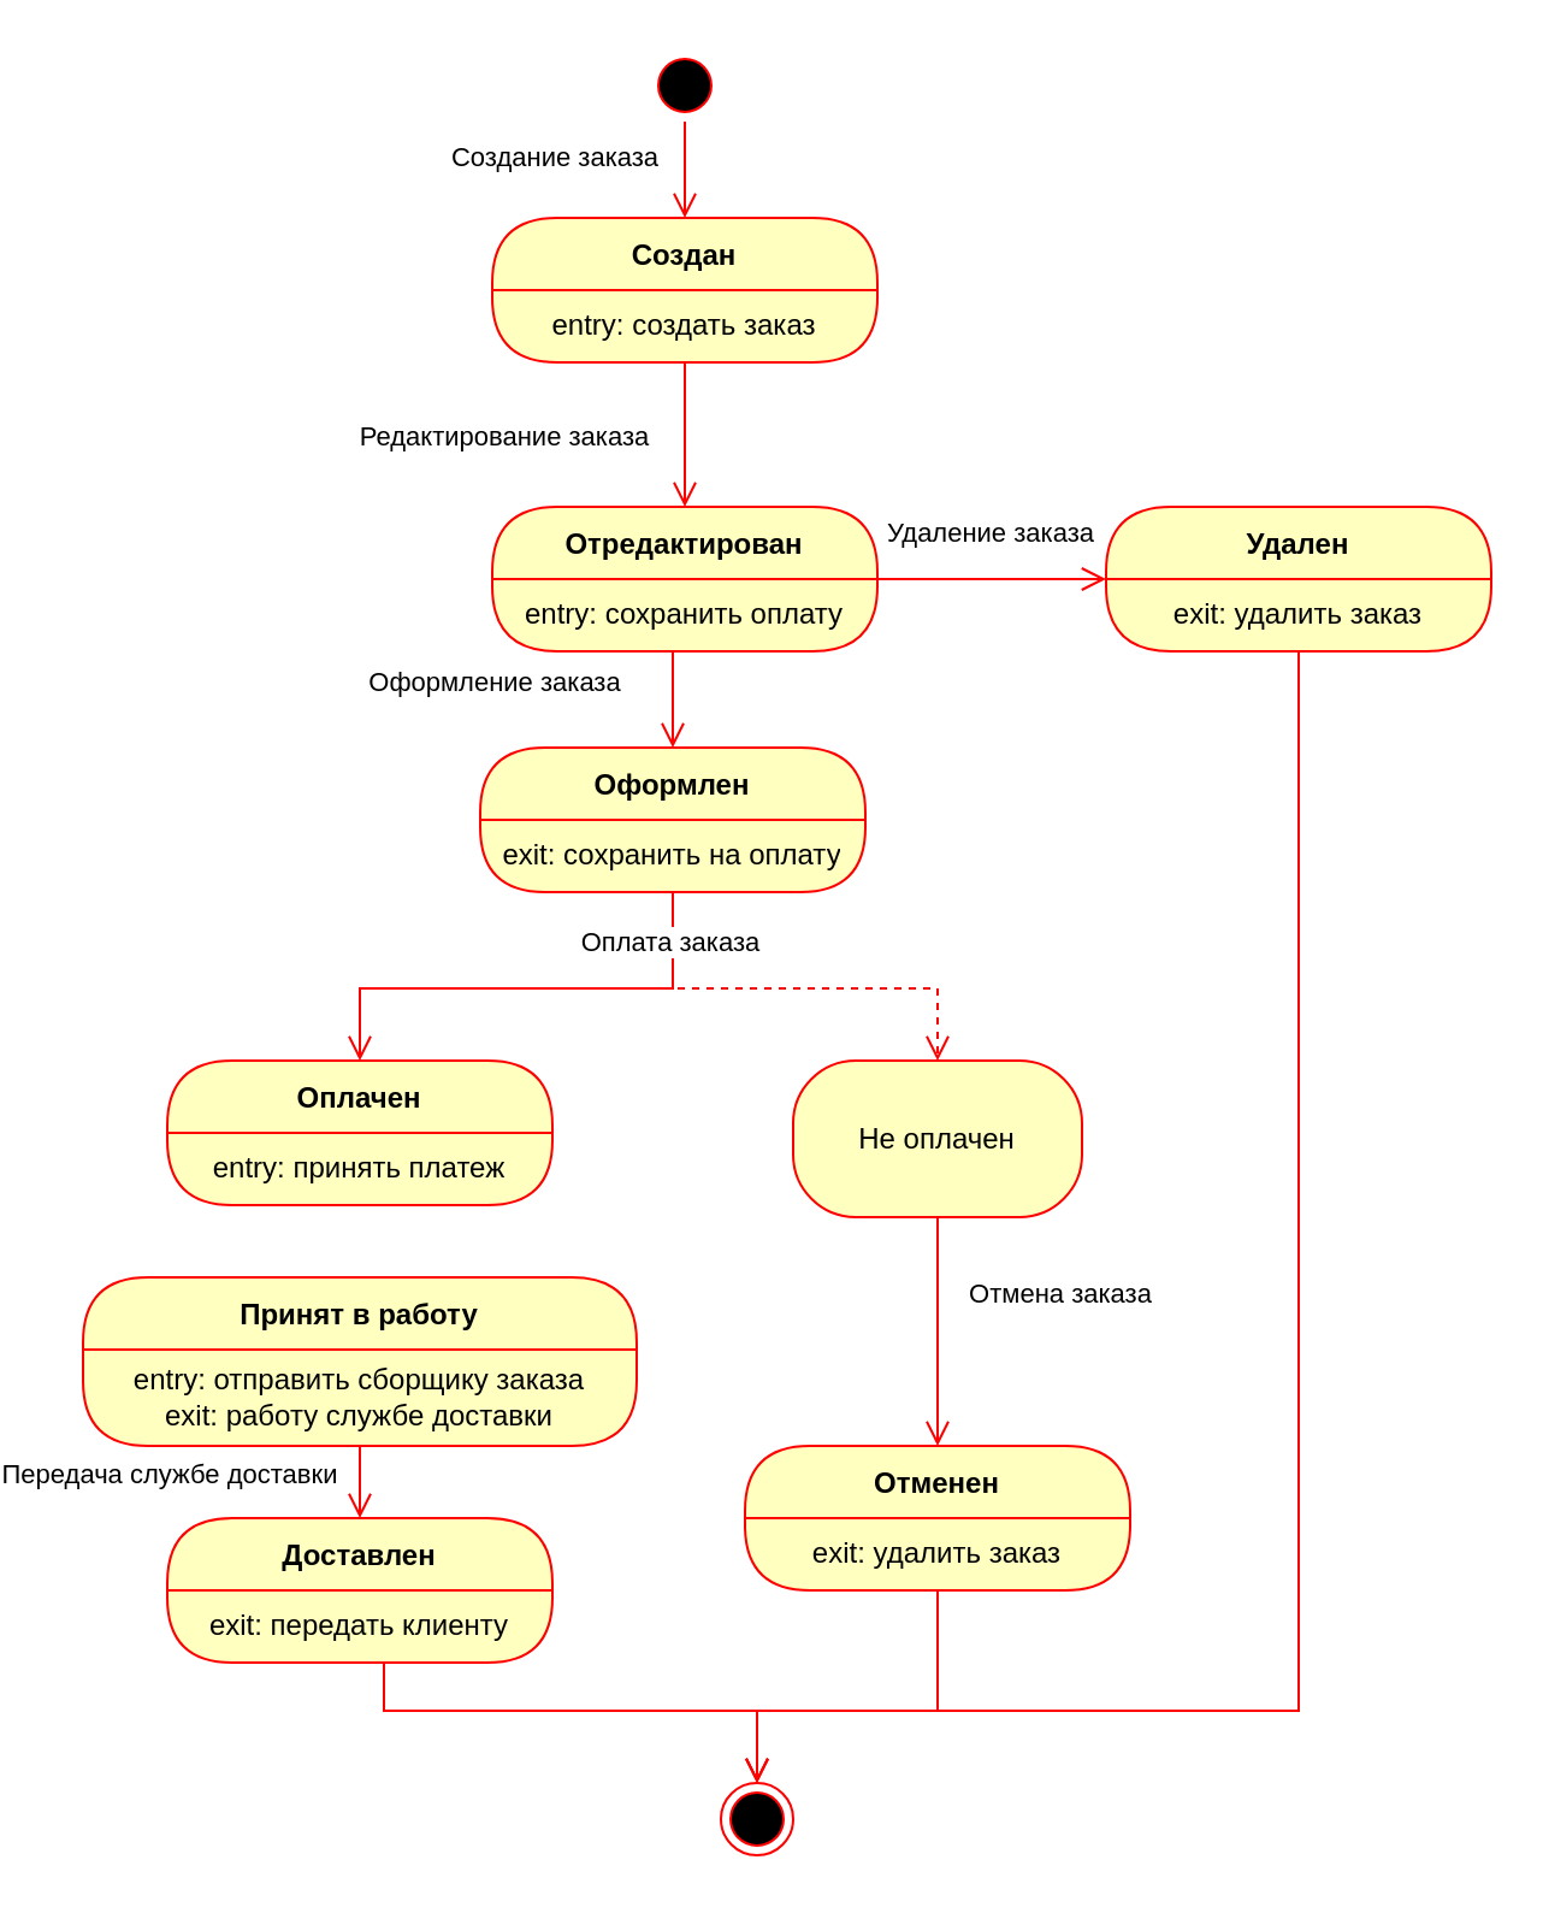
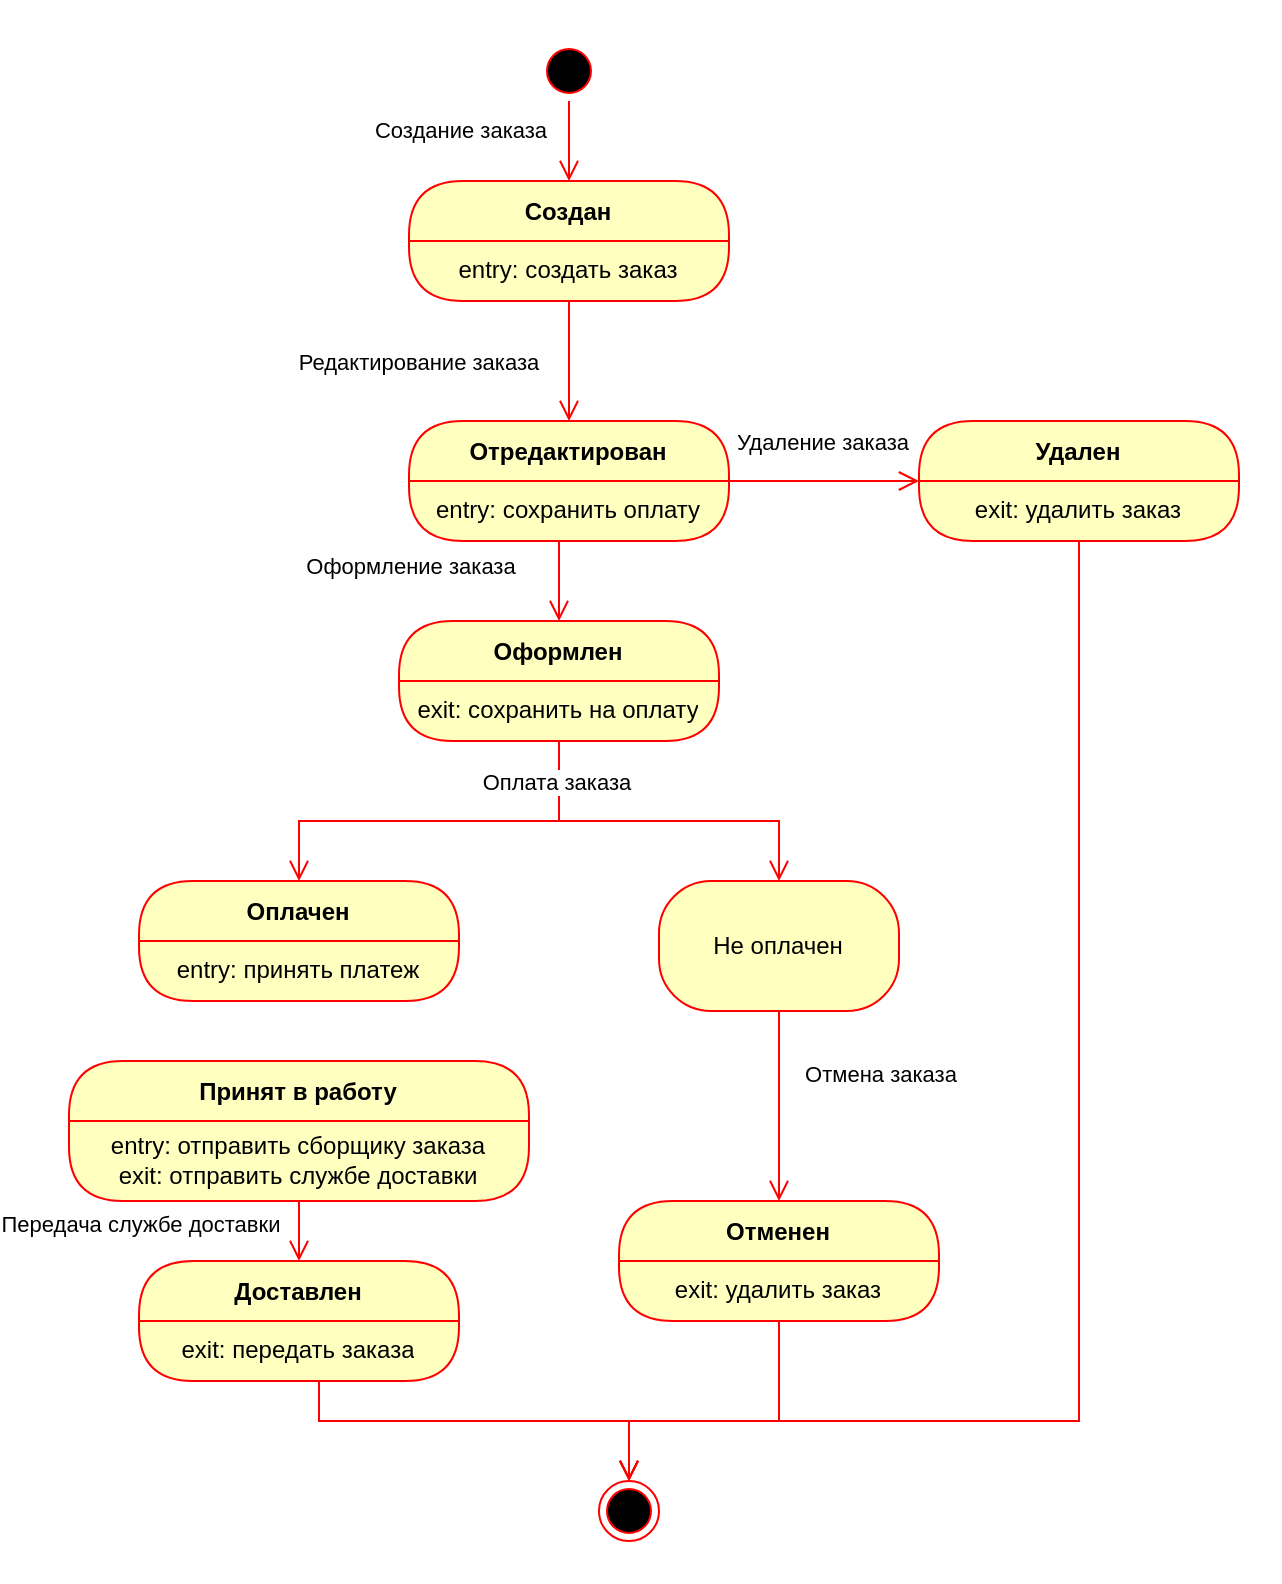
- <mxCell id="21" value="" style="edgeStyle=orthogonalEdgeStyle;html=1;verticalAlign=bottom;endArrow=open;endSize=8;strokeColor=#ff0000;rounded=0;entryX=0.5;entryY=0;entryDx=0;entryDy=0;dashed=1;" edge="1" source="18" parent="1" target="28"><mxGeometry x="0.004" relative="1" as="geometry"><mxPoint x="295" y="450" as="targetPoint" /><Array as="points"><mxPoint x="265" y="410" /><mxPoint x="375" y="410" /><mxPoint x="375" y="440" /></Array><mxPoint as="offset" /></mxGeometry></mxCell>
+ <mxCell id="21" value="" style="edgeStyle=orthogonalEdgeStyle;html=1;verticalAlign=bottom;endArrow=open;endSize=8;strokeColor=#ff0000;rounded=0;entryX=0.5;entryY=0;entryDx=0;entryDy=0;" edge="1" source="18" parent="1" target="28"><mxGeometry x="0.004" relative="1" as="geometry"><mxPoint x="295" y="450" as="targetPoint" /><Array as="points"><mxPoint x="265" y="410" /><mxPoint x="375" y="410" /><mxPoint x="375" y="440" /></Array><mxPoint as="offset" /></mxGeometry></mxCell>
- <mxCell id="32" value="&lt;div&gt;entry: отправить сборщику заказа&lt;/div&gt;&lt;div&gt;exit: работу службе доставки&lt;/div&gt;" style="text;html=1;strokeColor=none;fillColor=none;align=center;verticalAlign=middle;spacingLeft=4;spacingRight=4;whiteSpace=wrap;overflow=hidden;rotatable=0;fontColor=#000000;" vertex="1" parent="31"><mxGeometry y="30" width="230" height="40" as="geometry" /></mxCell>
+ <mxCell id="32" value="&lt;div&gt;entry: отправить сборщику заказа&lt;/div&gt;&lt;div&gt;exit: отправить службе доставки&lt;/div&gt;" style="text;html=1;strokeColor=none;fillColor=none;align=center;verticalAlign=middle;spacingLeft=4;spacingRight=4;whiteSpace=wrap;overflow=hidden;rotatable=0;fontColor=#000000;" vertex="1" parent="31"><mxGeometry y="30" width="230" height="40" as="geometry" /></mxCell>
- <mxCell id="36" value="&lt;div&gt;&lt;span style=&quot;background-color: initial;&quot;&gt;exit: передать клиенту&lt;/span&gt;&lt;br&gt;&lt;/div&gt;" style="text;html=1;strokeColor=none;fillColor=none;align=center;verticalAlign=middle;spacingLeft=4;spacingRight=4;whiteSpace=wrap;overflow=hidden;rotatable=0;fontColor=#000000;" vertex="1" parent="35"><mxGeometry y="30" width="160" height="30" as="geometry" /></mxCell>
+ <mxCell id="36" value="&lt;div&gt;&lt;span style=&quot;background-color: initial;&quot;&gt;exit: передать заказа&lt;/span&gt;&lt;br&gt;&lt;/div&gt;" style="text;html=1;strokeColor=none;fillColor=none;align=center;verticalAlign=middle;spacingLeft=4;spacingRight=4;whiteSpace=wrap;overflow=hidden;rotatable=0;fontColor=#000000;" vertex="1" parent="35"><mxGeometry y="30" width="160" height="30" as="geometry" /></mxCell>
